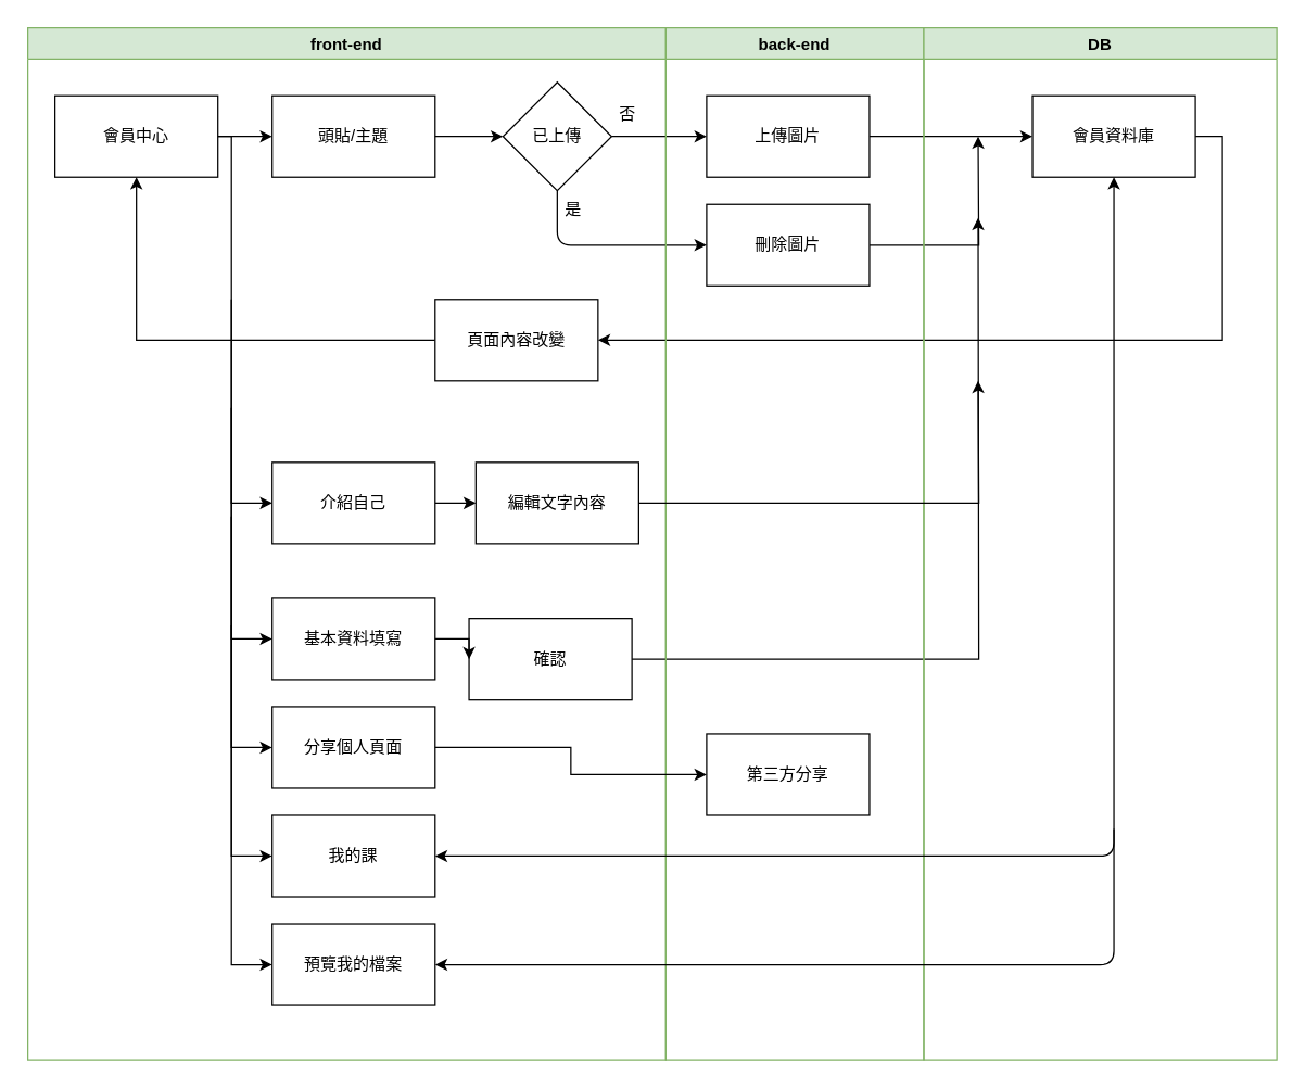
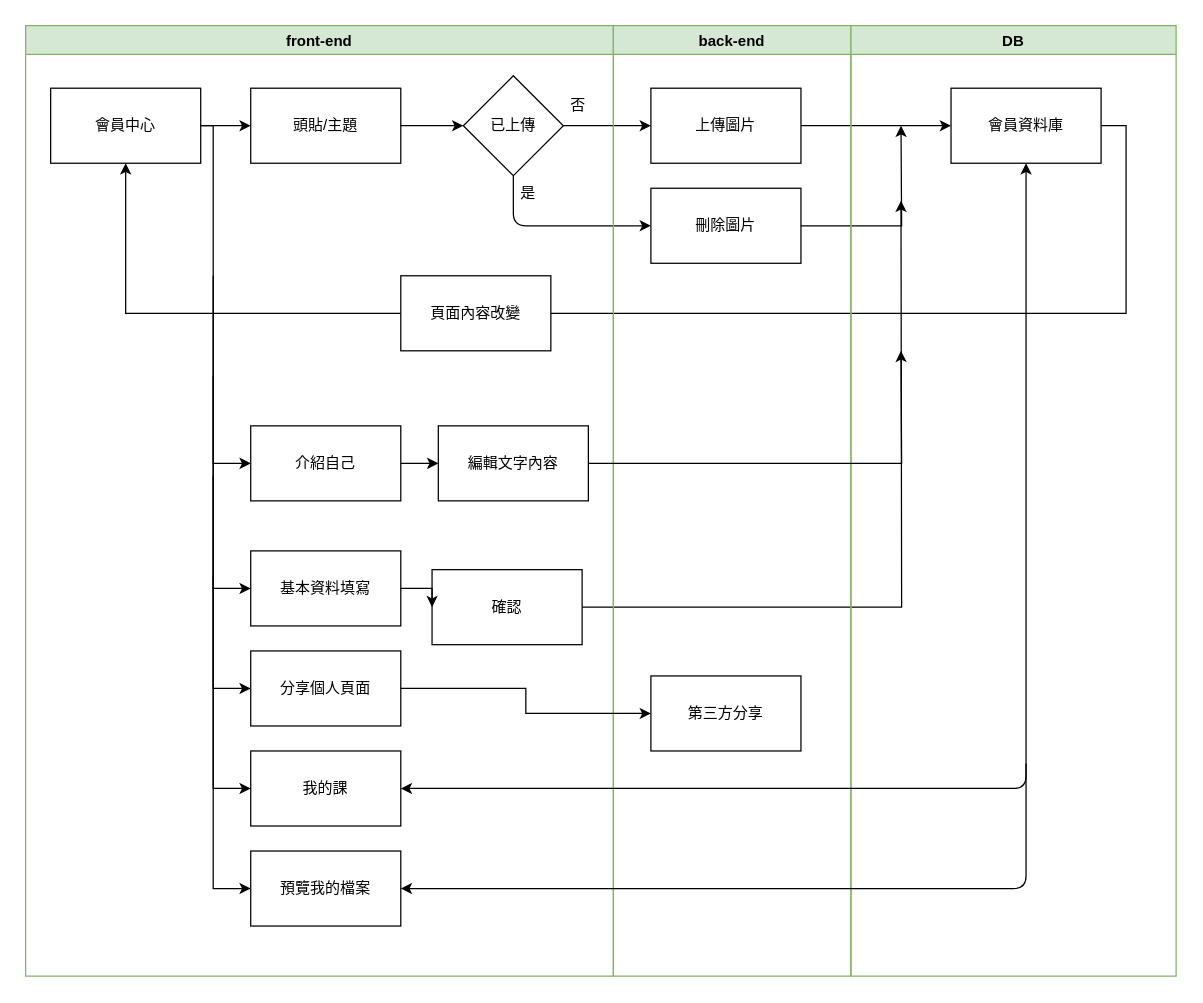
- <mxCell id="26" style="edgeStyle=orthogonalEdgeStyle;rounded=0;orthogonalLoop=1;jettySize=auto;html=1;exitX=1;exitY=0.5;exitDx=0;exitDy=0;entryX=1;entryY=0.5;entryDx=0;entryDy=0;" edge="1" parent="1" source="27" target="24"><mxGeometry relative="1" as="geometry"><Array as="points"><mxPoint x="900" y="100" /><mxPoint x="900" y="250" /></Array></mxGeometry></mxCell>
+ <mxCell id="26" style="edgeStyle=orthogonalEdgeStyle;rounded=0;orthogonalLoop=1;jettySize=auto;html=1;exitX=1;exitY=0.5;exitDx=0;exitDy=0;entryX=1;entryY=0.5;entryDx=0;entryDy=0;endArrow=none;" edge="1" parent="1" source="27" target="24"><mxGeometry relative="1" as="geometry"><Array as="points"><mxPoint x="900" y="100" /><mxPoint x="900" y="250" /></Array></mxGeometry></mxCell>
